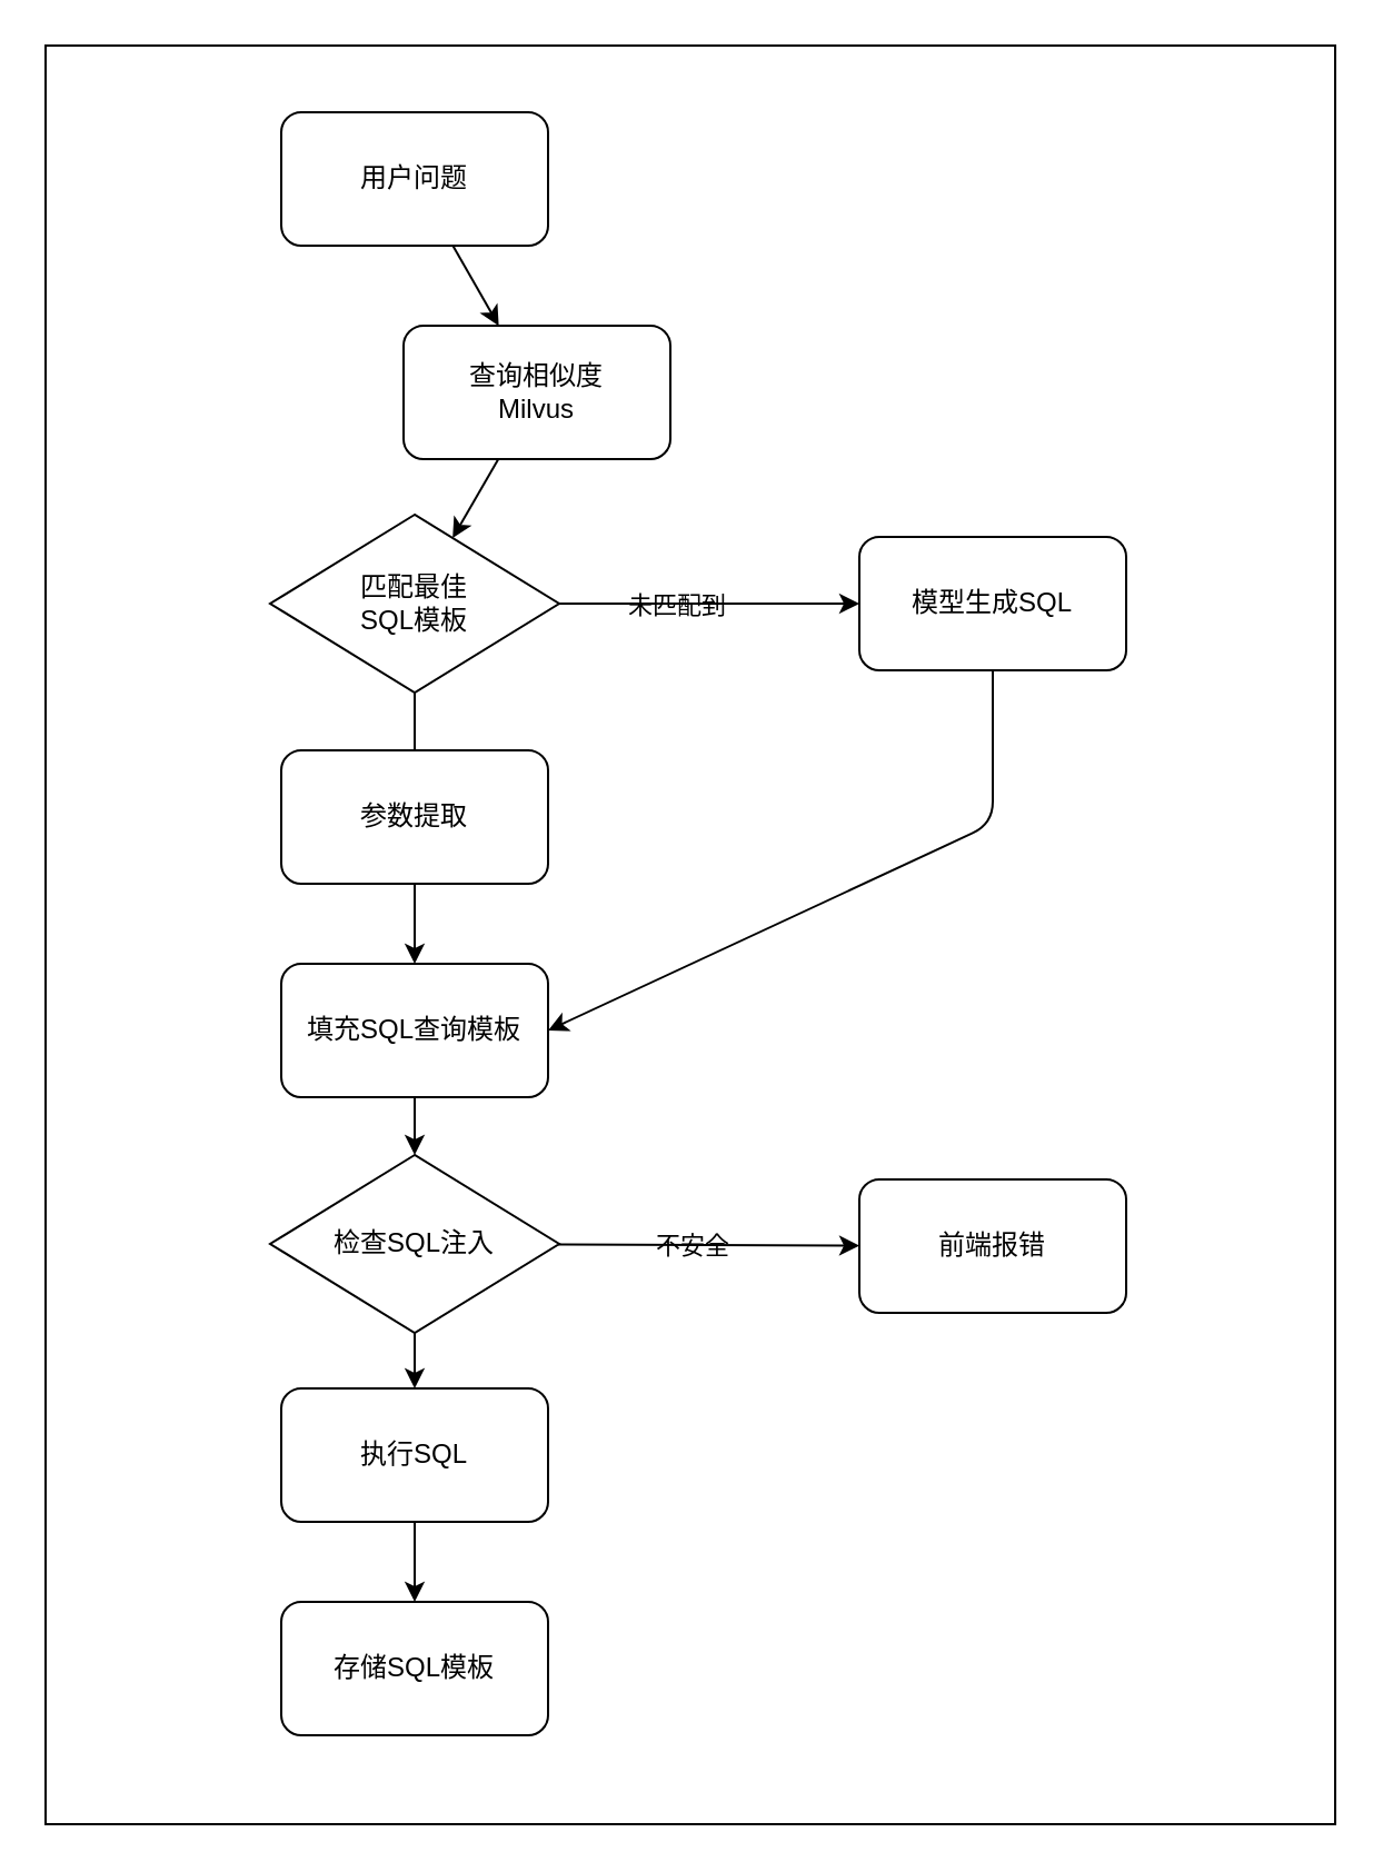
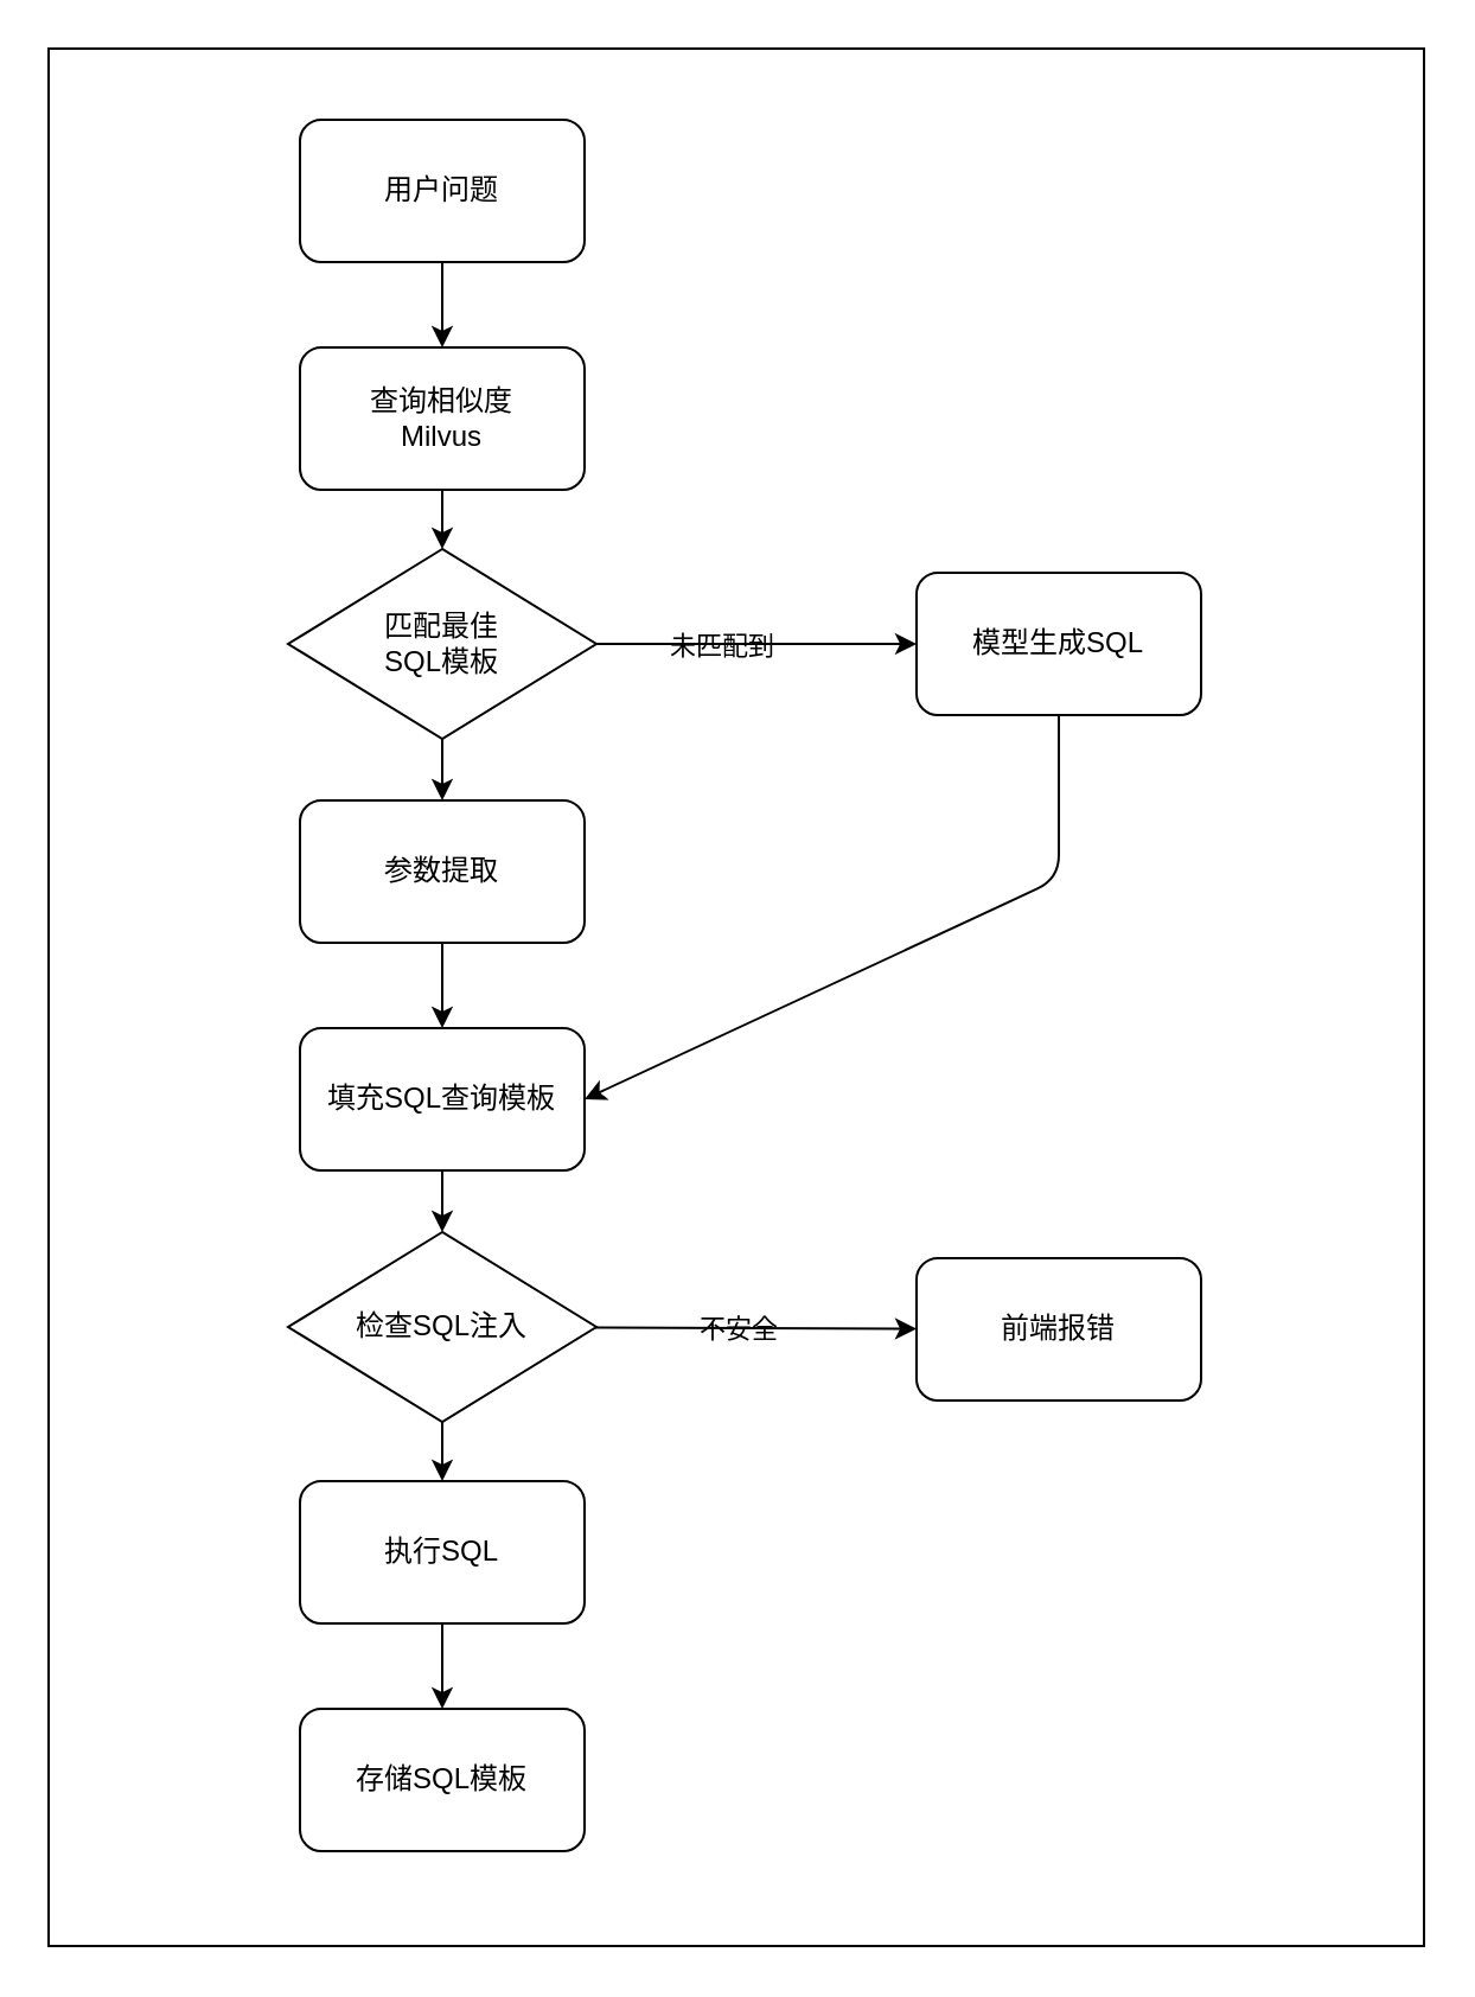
- <mxCell id="6" value="查询相似度&lt;br&gt;Milvus" style="rounded=1;whiteSpace=wrap;html=1;flipV=0;flipH=1;labelBackgroundColor=none;" parent="1" vertex="1"><mxGeometry x="181" y="146" width="120" height="60" as="geometry" /></mxCell>
+ <mxCell id="6" value="查询相似度&lt;br&gt;Milvus" style="rounded=1;whiteSpace=wrap;html=1;flipV=0;flipH=1;labelBackgroundColor=none;" parent="1" vertex="1"><mxGeometry x="126" y="146" width="120" height="60" as="geometry" /></mxCell>
- <mxCell id="15" value="" style="edgeStyle=none;html=1;labelBackgroundColor=none;endArrow=none;" parent="1" source="18" target="10" edge="1"><mxGeometry relative="1" as="geometry" /></mxCell>
+ <mxCell id="15" value="" style="edgeStyle=none;html=1;labelBackgroundColor=none;" parent="1" source="18" target="10" edge="1"><mxGeometry relative="1" as="geometry" /></mxCell>
